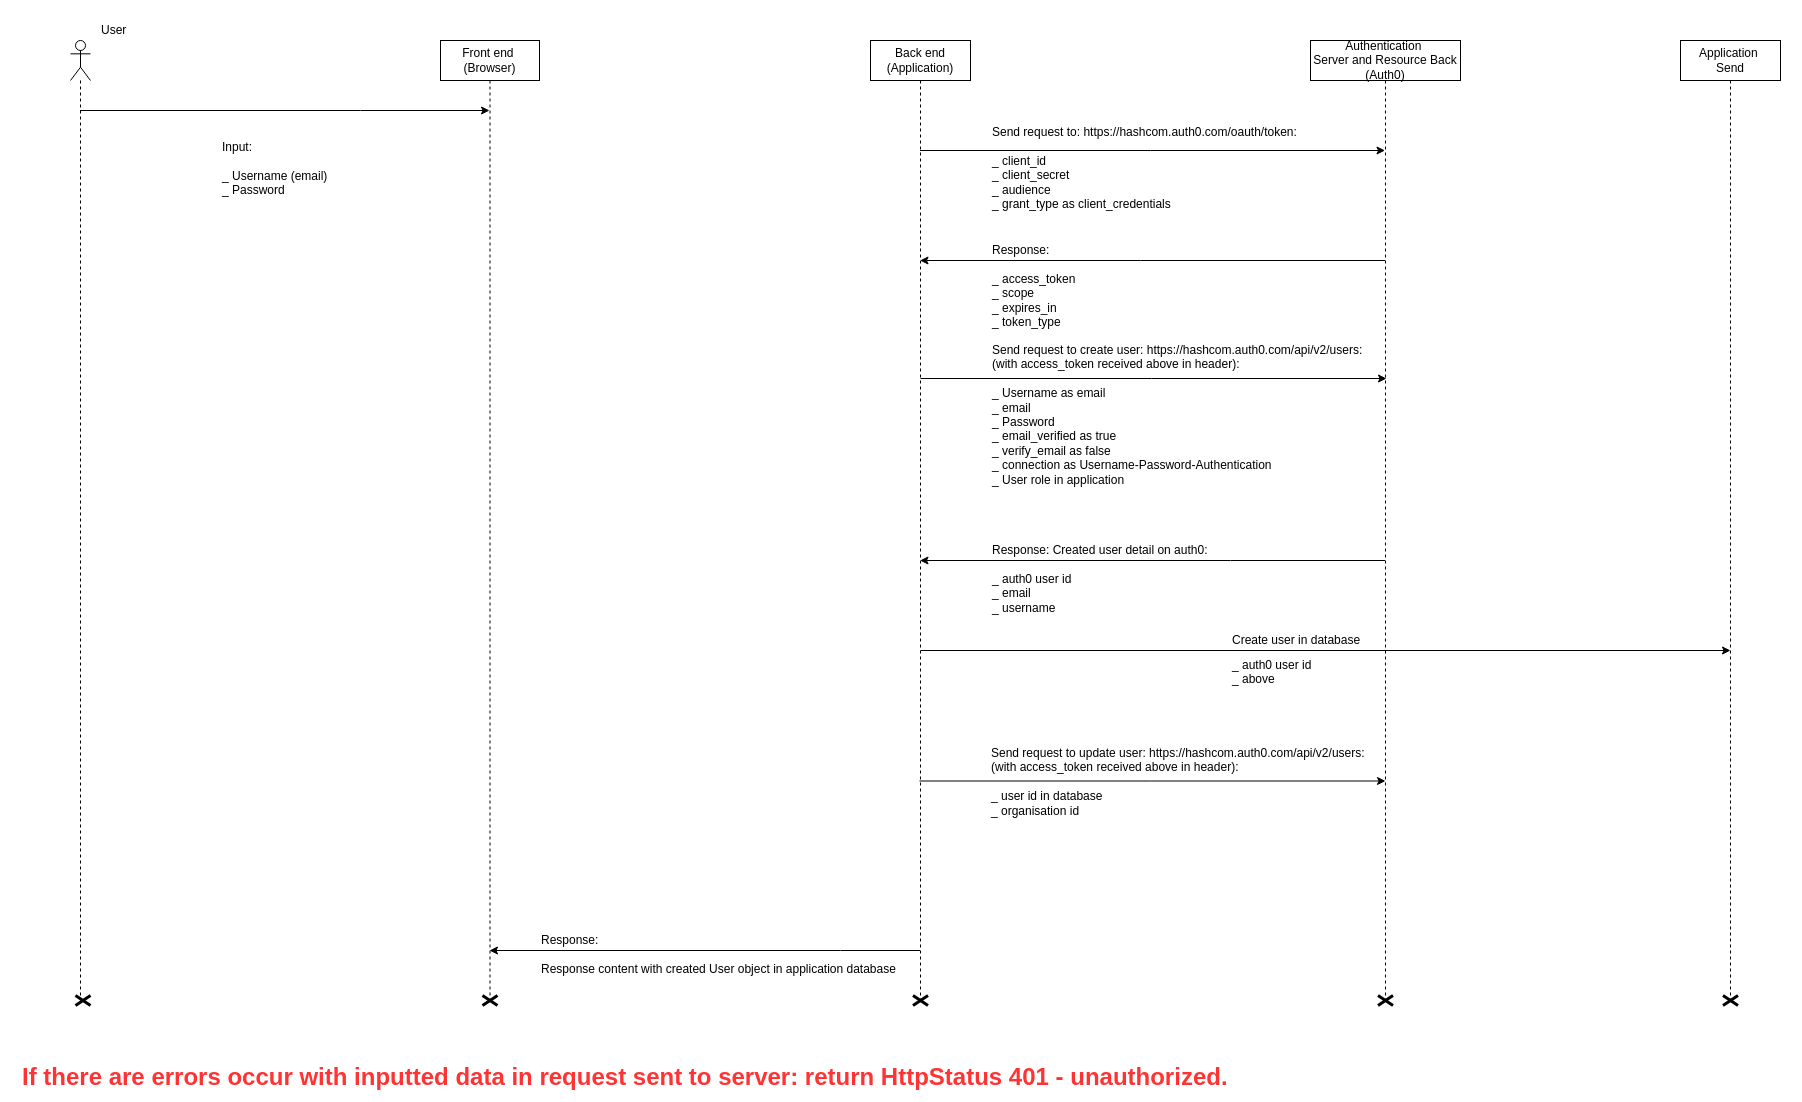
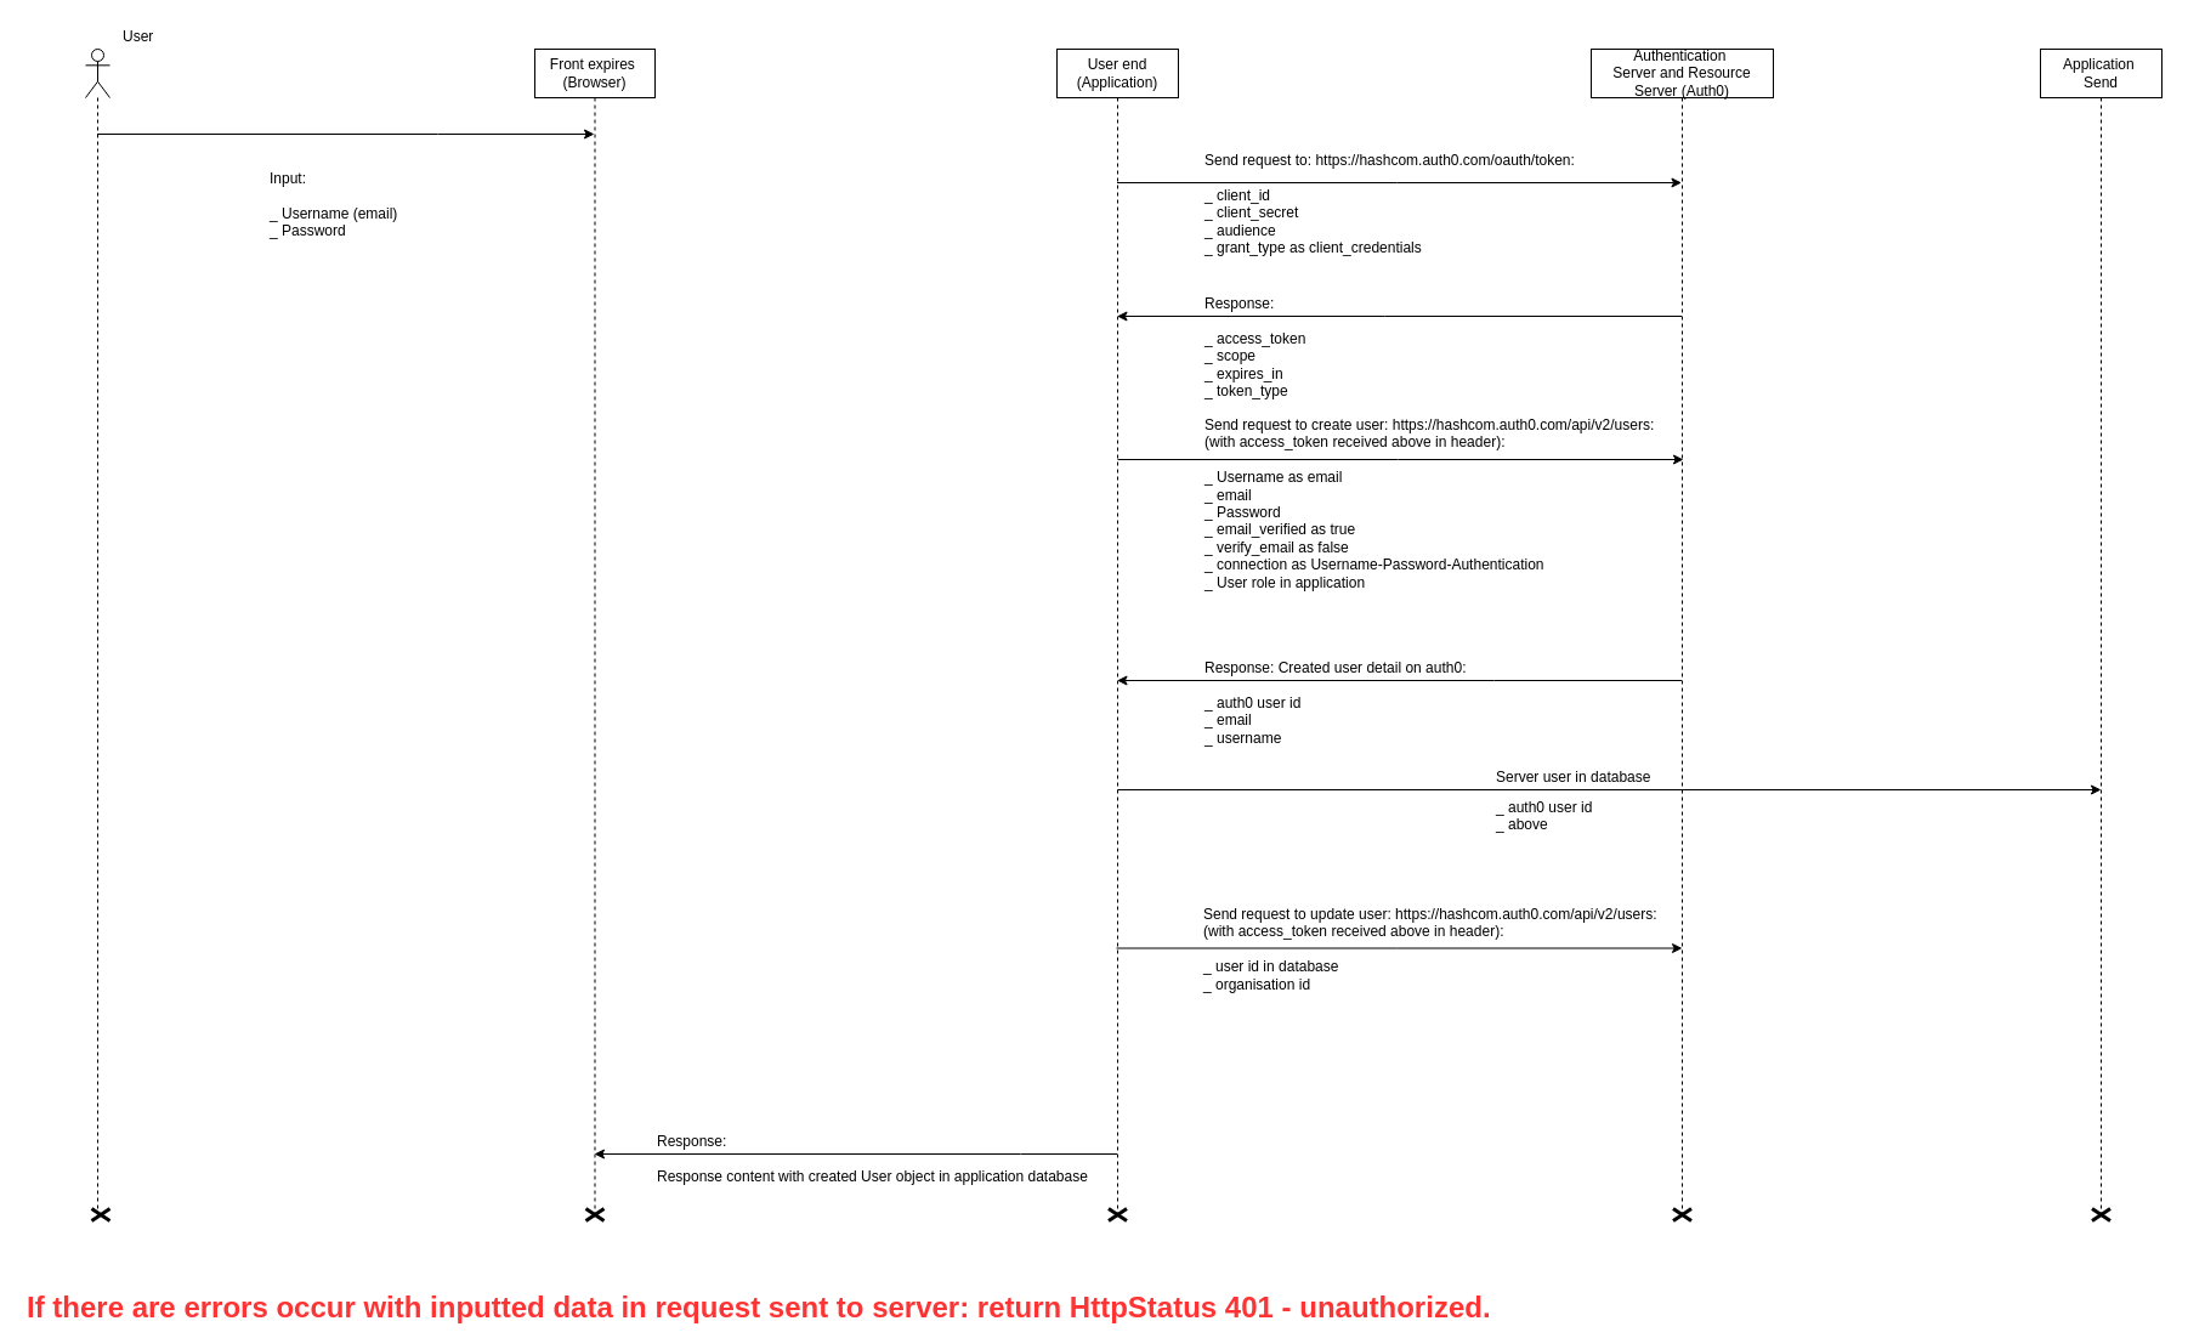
- <mxCell id="2" value="Front end&amp;nbsp;&lt;br&gt;(Browser)&lt;br&gt;" style="shape=umlLifeline;perimeter=lifelinePerimeter;whiteSpace=wrap;html=1;container=1;collapsible=0;recursiveResize=0;outlineConnect=0;" parent="1" vertex="1"><mxGeometry x="440" y="40" width="99" height="960" as="geometry" /></mxCell>
+ <mxCell id="2" value="Front expires&amp;nbsp;&lt;br&gt;(Browser)&lt;br&gt;" style="shape=umlLifeline;perimeter=lifelinePerimeter;whiteSpace=wrap;html=1;container=1;collapsible=0;recursiveResize=0;outlineConnect=0;" parent="1" vertex="1"><mxGeometry x="440" y="40" width="99" height="960" as="geometry" /></mxCell>
- <mxCell id="10" value="Back end&lt;br&gt;(Application)&lt;br&gt;" style="shape=umlLifeline;perimeter=lifelinePerimeter;whiteSpace=wrap;html=1;container=1;collapsible=0;recursiveResize=0;outlineConnect=0;" parent="1" vertex="1"><mxGeometry x="870" y="40" width="100" height="960" as="geometry" /></mxCell>
+ <mxCell id="10" value="User end&lt;br&gt;(Application)&lt;br&gt;" style="shape=umlLifeline;perimeter=lifelinePerimeter;whiteSpace=wrap;html=1;container=1;collapsible=0;recursiveResize=0;outlineConnect=0;" parent="1" vertex="1"><mxGeometry x="870" y="40" width="100" height="960" as="geometry" /></mxCell>
- <mxCell id="5" value="Authentication&amp;nbsp;&lt;br&gt;Server and Resource Back (Auth0)&lt;br&gt;" style="shape=umlLifeline;perimeter=lifelinePerimeter;whiteSpace=wrap;html=1;container=1;collapsible=0;recursiveResize=0;outlineConnect=0;" parent="1" vertex="1"><mxGeometry x="1310" y="40" width="150" height="960" as="geometry" /></mxCell>
+ <mxCell id="5" value="Authentication&amp;nbsp;&lt;br&gt;Server and Resource Server (Auth0)&lt;br&gt;" style="shape=umlLifeline;perimeter=lifelinePerimeter;whiteSpace=wrap;html=1;container=1;collapsible=0;recursiveResize=0;outlineConnect=0;" parent="1" vertex="1"><mxGeometry x="1310" y="40" width="150" height="960" as="geometry" /></mxCell>
- <mxCell id="20" value="Create user in database&amp;nbsp;&lt;br&gt;" style="text;html=1;resizable=0;points=[];autosize=1;align=left;verticalAlign=top;spacingTop=-4;" parent="1" vertex="1"><mxGeometry x="1230" y="630" width="150" height="20" as="geometry" /></mxCell>
+ <mxCell id="20" value="Server user in database&amp;nbsp;&lt;br&gt;" style="text;html=1;resizable=0;points=[];autosize=1;align=left;verticalAlign=top;spacingTop=-4;" parent="1" vertex="1"><mxGeometry x="1230" y="630" width="150" height="20" as="geometry" /></mxCell>
